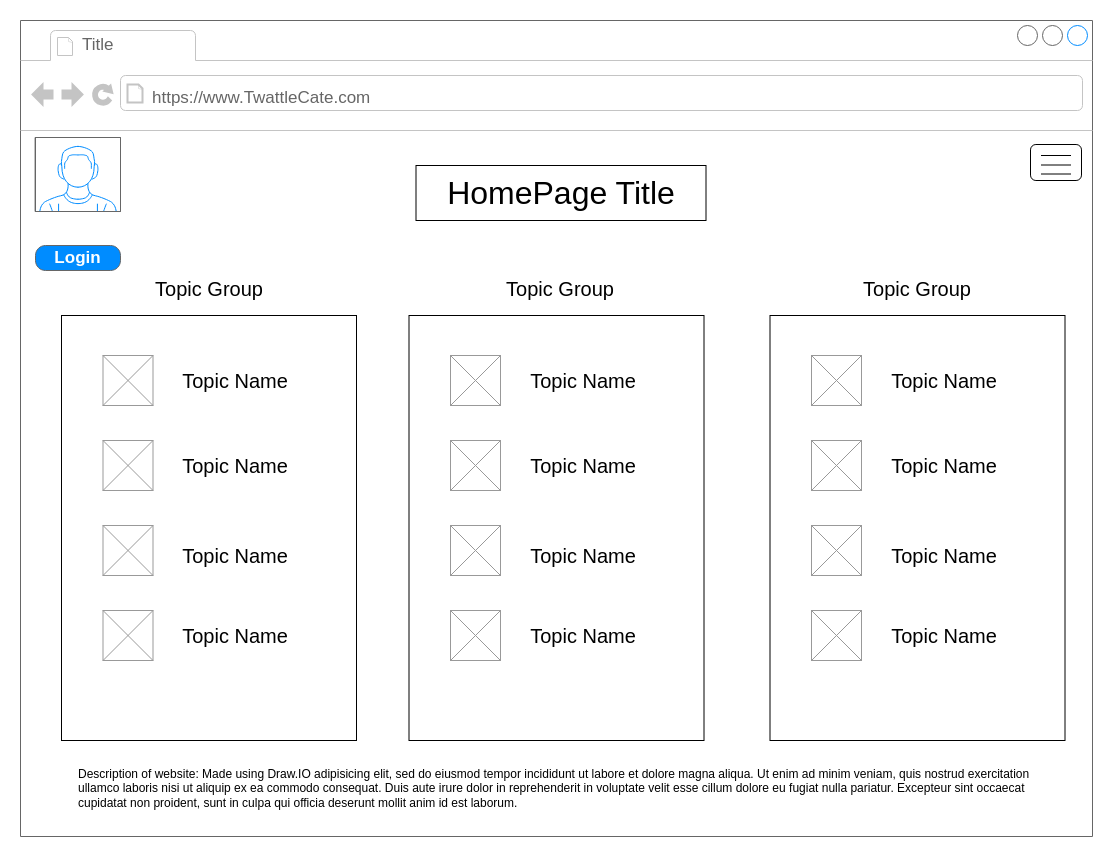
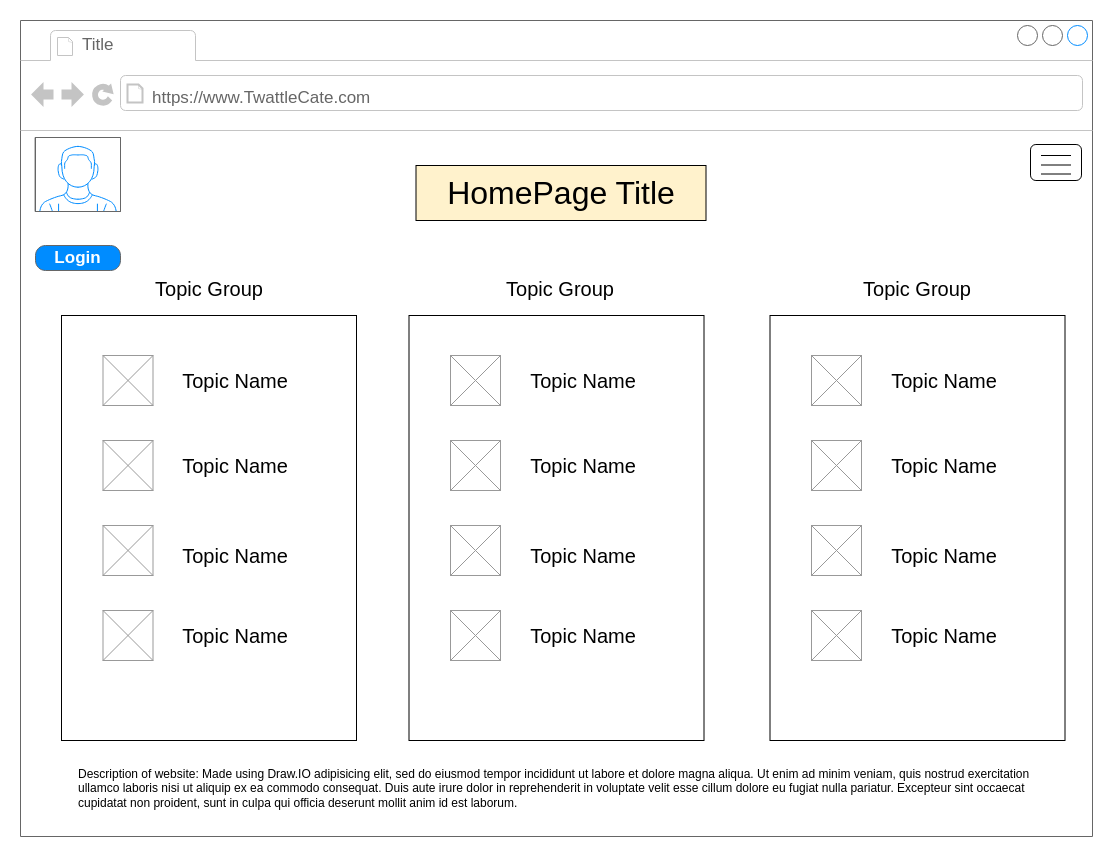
- <mxCell id="5" value="&lt;span style=&quot;font-size: 32px&quot;&gt;HomePage Title&lt;/span&gt;" style="rounded=0;whiteSpace=wrap;html=1;" parent="2" vertex="1"><mxGeometry x="395.5" y="145" width="290" height="55" as="geometry" /></mxCell>
+ <mxCell id="5" value="&lt;span style=&quot;font-size: 32px&quot;&gt;HomePage Title&lt;/span&gt;" style="rounded=0;whiteSpace=wrap;html=1;fillColor=#fff2cc;" parent="2" vertex="1"><mxGeometry x="395.5" y="145" width="290" height="55" as="geometry" /></mxCell>
